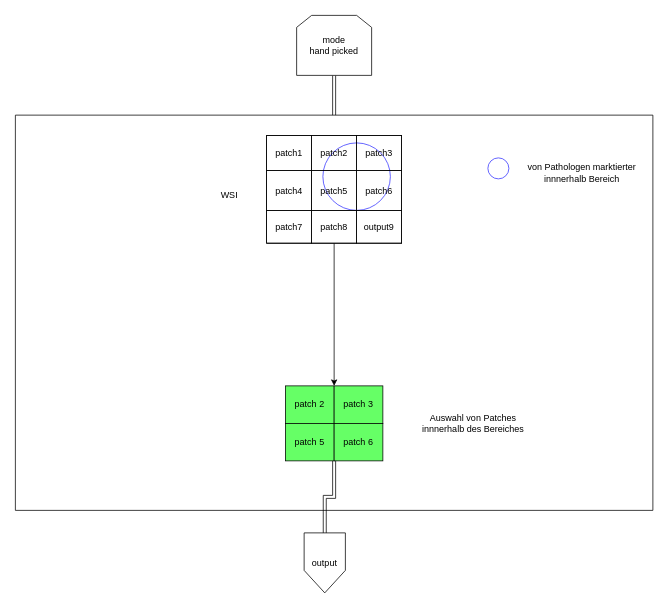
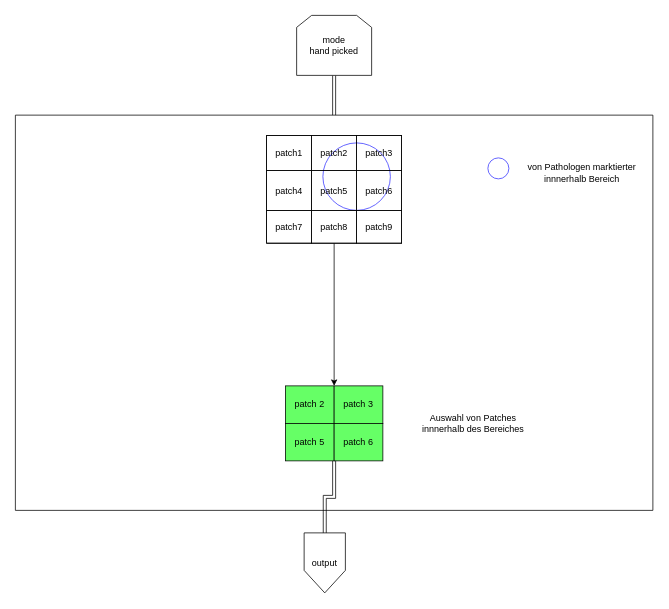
- <mxCell id="28" value="WSI" style="text;html=1;align=center;verticalAlign=middle;resizable=0;points=[];autosize=1;strokeColor=none;fillColor=none;" vertex="1" parent="1"><mxGeometry x="280" y="245" width="50" height="30" as="geometry" /></mxCell>
- <mxCell id="19" value="output9" style="connectable=0;recursiveResize=0;strokeColor=inherit;fillColor=none;align=center;whiteSpace=wrap;html=1;" vertex="1" parent="16"><mxGeometry x="120" width="60" height="44" as="geometry"><mxRectangle width="60" height="44" as="alternateBounds" /></mxGeometry></mxCell>
+ <mxCell id="19" value="patch9" style="connectable=0;recursiveResize=0;strokeColor=inherit;fillColor=none;align=center;whiteSpace=wrap;html=1;" vertex="1" parent="16"><mxGeometry x="120" width="60" height="44" as="geometry"><mxRectangle width="60" height="44" as="alternateBounds" /></mxGeometry></mxCell>
